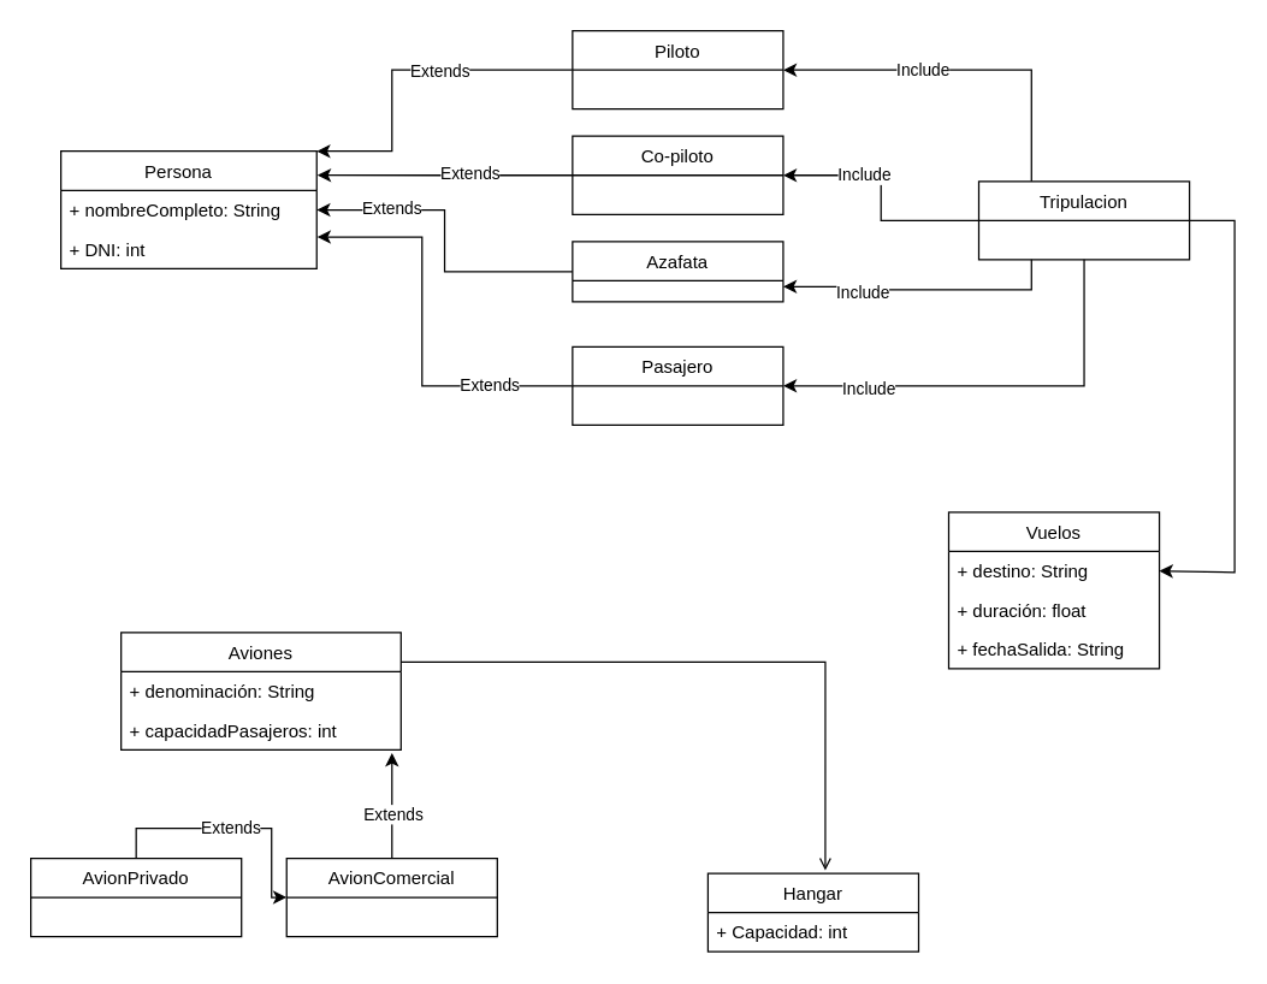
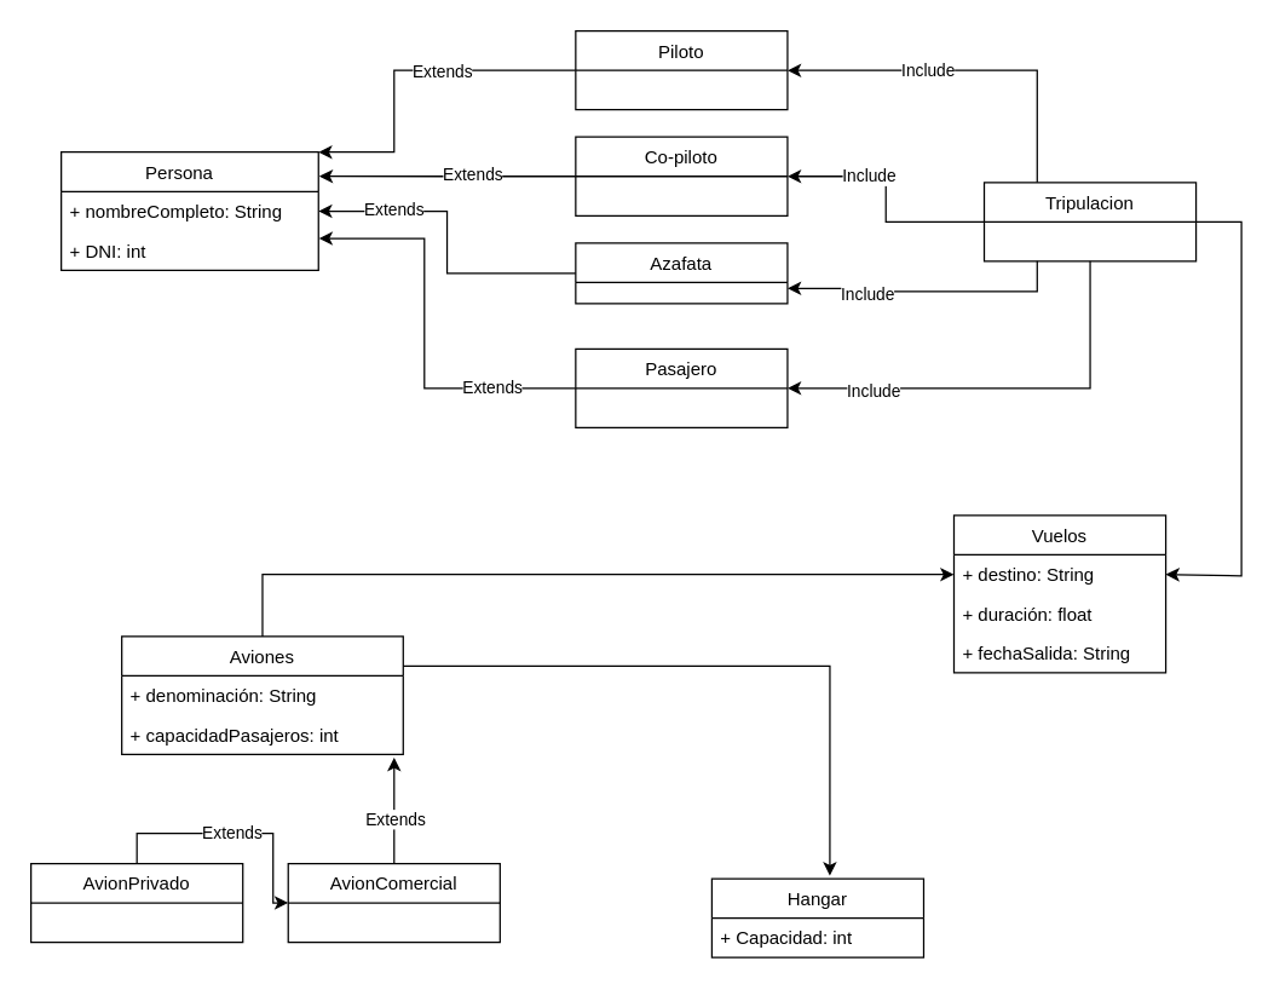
+ <mxCell id="5" style="edgeStyle=orthogonalEdgeStyle;rounded=0;orthogonalLoop=1;jettySize=auto;html=1;exitX=0.5;exitY=0;exitDx=0;exitDy=0;entryX=0;entryY=0.5;entryDx=0;entryDy=0;" edge="1" parent="1" source="7" target="11"><mxGeometry relative="1" as="geometry" /></mxCell>
- <mxCell id="6" style="edgeStyle=orthogonalEdgeStyle;rounded=0;orthogonalLoop=1;jettySize=auto;html=1;exitX=1;exitY=0.25;exitDx=0;exitDy=0;entryX=0.557;entryY=-0.038;entryDx=0;entryDy=0;entryPerimeter=0;endArrow=open;" edge="1" parent="1" source="7" target="41"><mxGeometry relative="1" as="geometry" /></mxCell>
+ <mxCell id="6" style="edgeStyle=orthogonalEdgeStyle;rounded=0;orthogonalLoop=1;jettySize=auto;html=1;exitX=1;exitY=0.25;exitDx=0;exitDy=0;entryX=0.557;entryY=-0.038;entryDx=0;entryDy=0;entryPerimeter=0;" edge="1" parent="1" source="7" target="41"><mxGeometry relative="1" as="geometry" /></mxCell>
